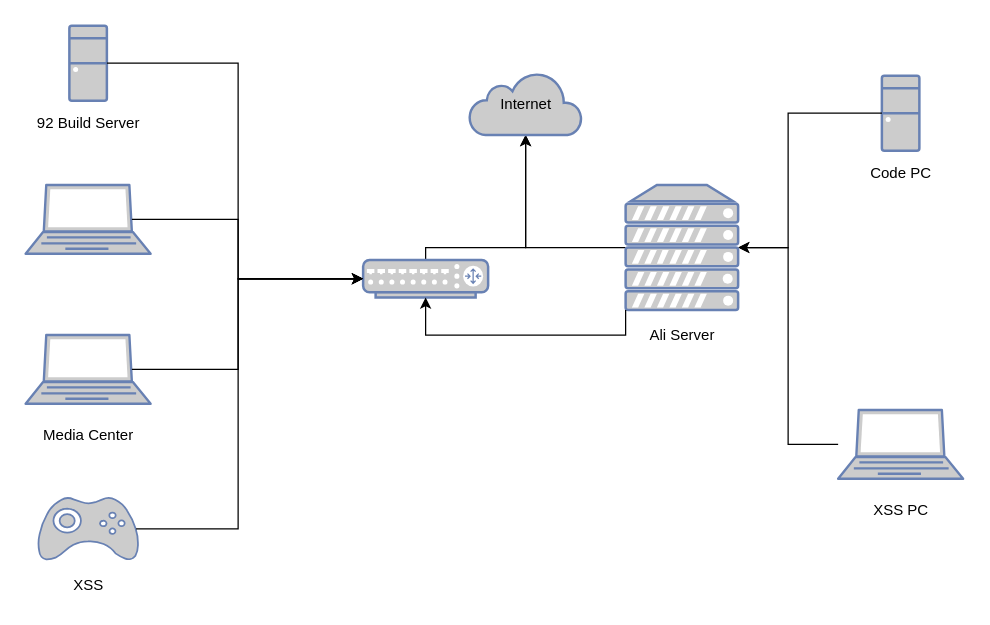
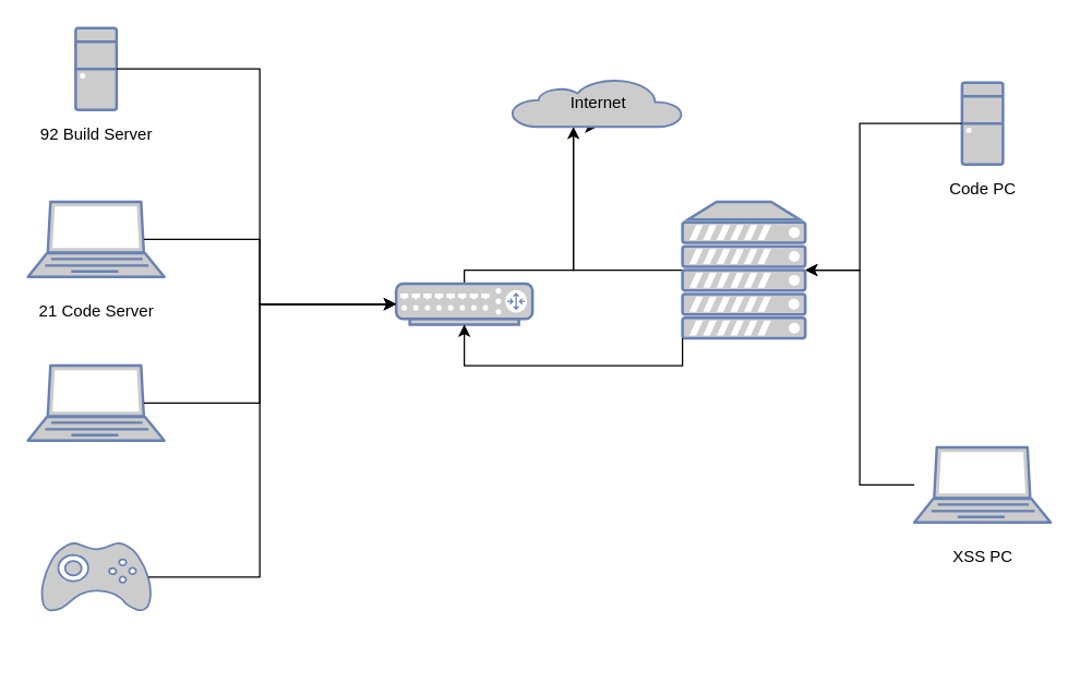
- <mxCell id="29" value="&lt;font color=&quot;#000000&quot;&gt;Internet&lt;/font&gt;" style="html=1;outlineConnect=0;fillColor=#CCCCCC;strokeColor=#6881B3;gradientColor=none;gradientDirection=north;strokeWidth=2;shape=mxgraph.networks.cloud;fontColor=#ffffff;" vertex="1" parent="1"><mxGeometry x="375" y="57.5" width="90" height="50" as="geometry" /></mxCell>
+ <mxCell id="29" value="&lt;font color=&quot;#000000&quot;&gt;Internet&lt;/font&gt;" style="html=1;outlineConnect=0;fillColor=#CCCCCC;strokeColor=#6881B3;gradientColor=none;gradientDirection=north;strokeWidth=2;shape=mxgraph.networks.cloud;fontColor=#ffffff;" vertex="1" parent="1"><mxGeometry x="375" y="57.5" width="125" height="35" as="geometry" /></mxCell>
+ <mxCell id="5" value="21 Code Server" style="text;html=1;align=center;verticalAlign=middle;resizable=0;points=[];autosize=1;strokeColor=none;fillColor=none;" vertex="1" parent="3"><mxGeometry y="70" width="100" height="20" as="geometry" /></mxCell>
- <mxCell id="32" value="Ali Server" style="text;html=1;align=center;verticalAlign=middle;resizable=0;points=[];autosize=1;strokeColor=none;fillColor=none;fontColor=#000000;" vertex="1" parent="30"><mxGeometry x="10" y="110" width="70" height="20" as="geometry" /></mxCell>
- <mxCell id="14" value="Media Center" style="text;html=1;align=center;verticalAlign=middle;resizable=0;points=[];autosize=1;strokeColor=none;fillColor=none;" vertex="1" parent="12"><mxGeometry x="5" y="70" width="90" height="20" as="geometry" /></mxCell>
- <mxCell id="11" value="XSS&lt;br&gt;" style="text;html=1;align=center;verticalAlign=middle;resizable=0;points=[];autosize=1;strokeColor=none;fillColor=none;" vertex="1" parent="9"><mxGeometry x="20" y="60" width="40" height="20" as="geometry" /></mxCell>
